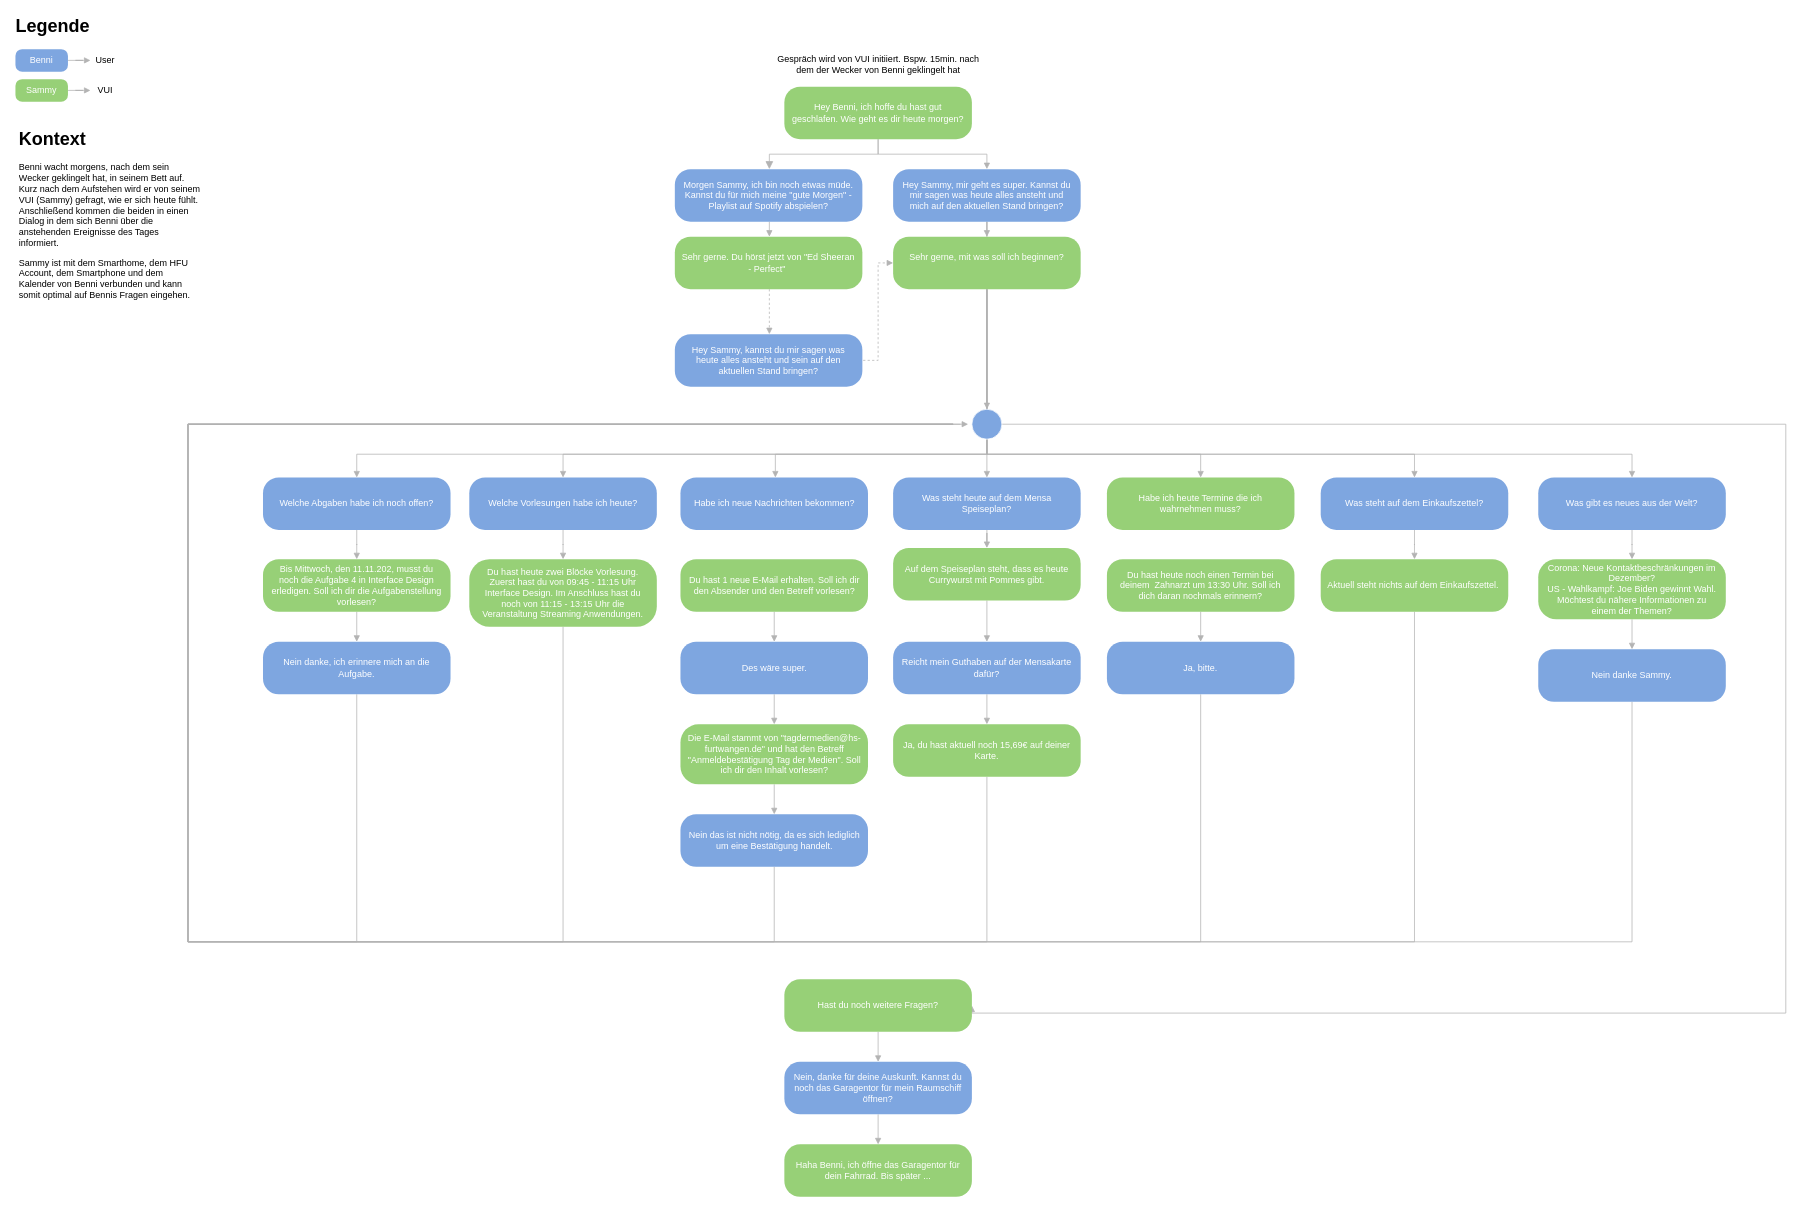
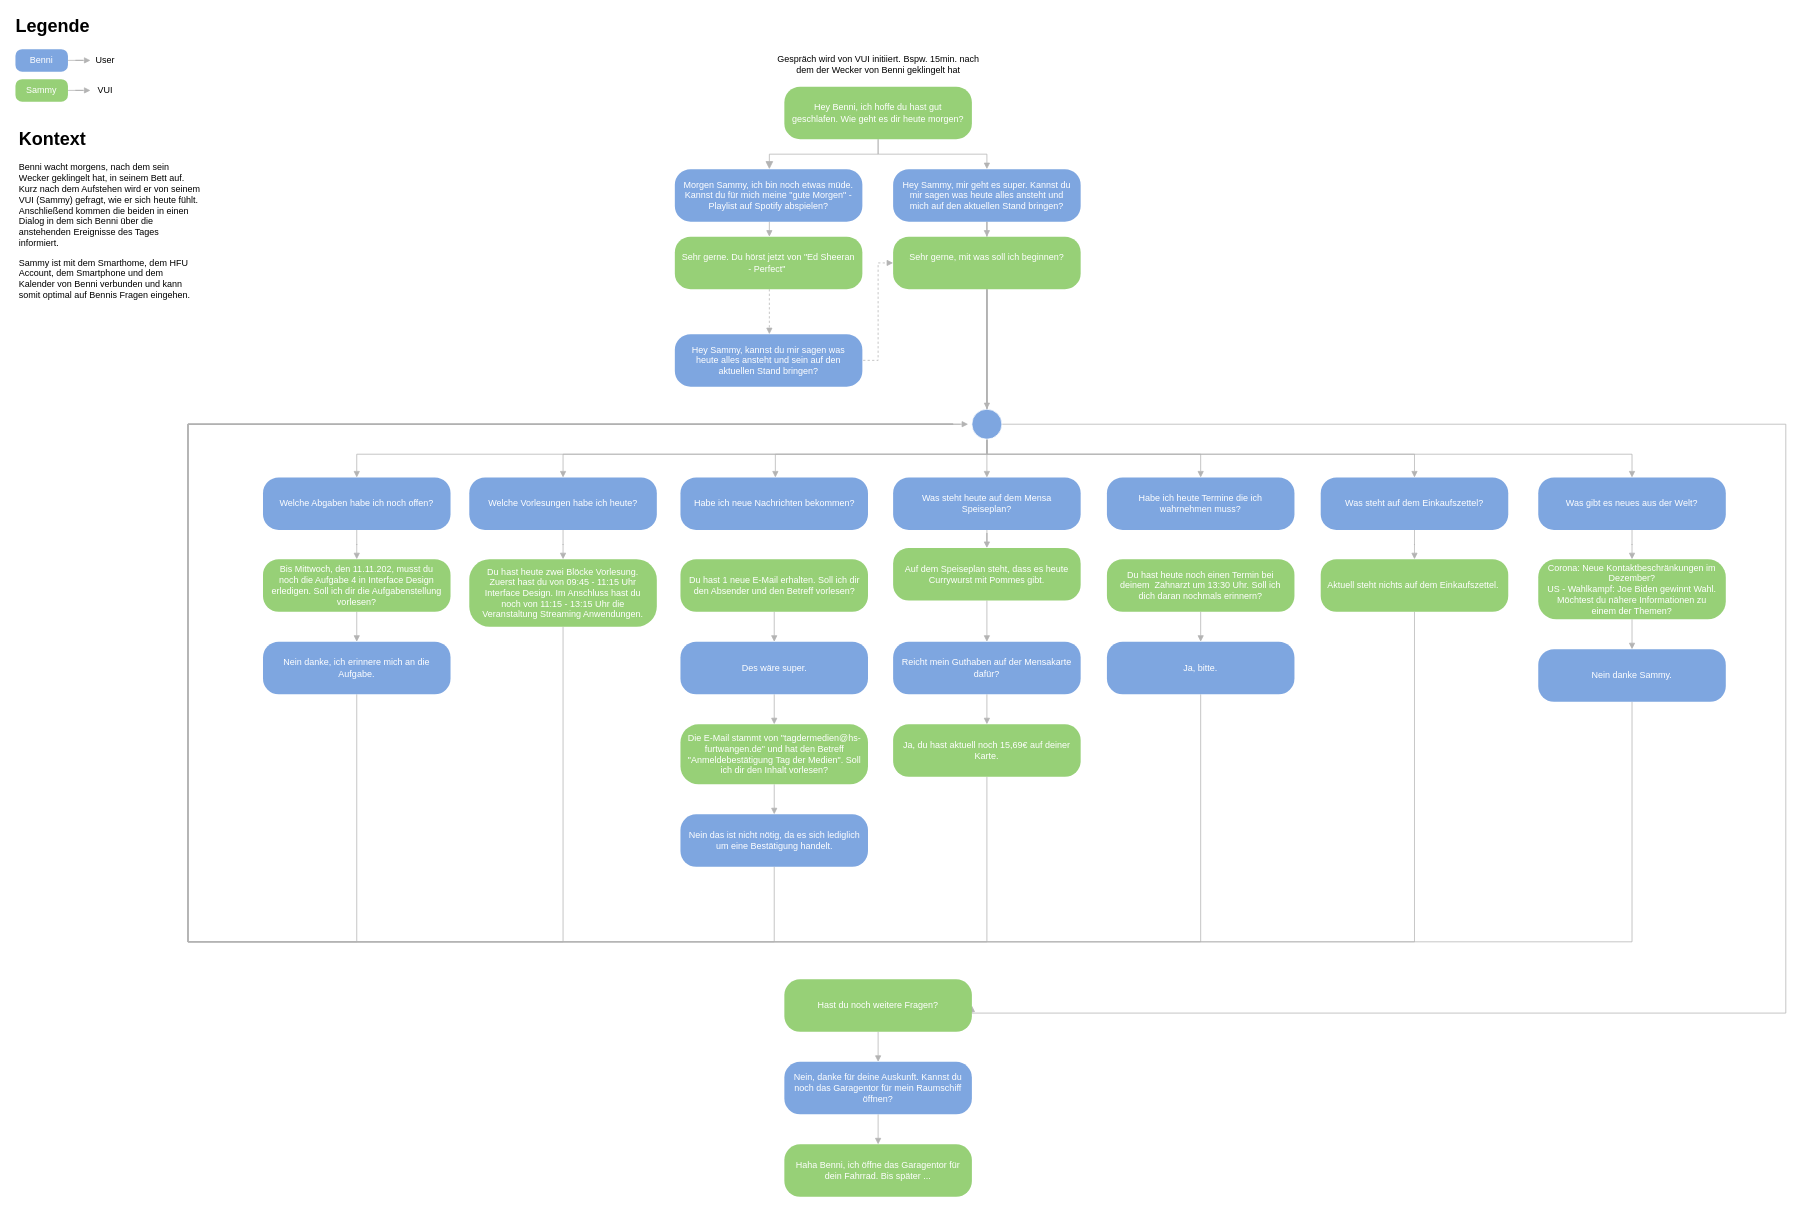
- <mxCell id="33" value="&lt;font color=&quot;#ffffff&quot;&gt;Habe ich heute Termine die ich wahrnehmen muss?&lt;/font&gt;" style="rounded=1;whiteSpace=wrap;html=1;fontSize=12;glass=0;strokeWidth=1;shadow=0;perimeterSpacing=0;strokeColor=none;sketch=0;arcSize=30;spacingTop=0;spacing=10;fillColor=#97d077;" vertex="1" parent="1"><mxGeometry x="1475" y="636" width="250" height="70" as="geometry" /></mxCell>
+ <mxCell id="33" value="&lt;font color=&quot;#ffffff&quot;&gt;Habe ich heute Termine die ich wahrnehmen muss?&lt;/font&gt;" style="rounded=1;whiteSpace=wrap;html=1;fontSize=12;glass=0;strokeWidth=1;shadow=0;perimeterSpacing=0;strokeColor=none;sketch=0;arcSize=30;spacingTop=0;spacing=10;fillColor=#7EA6E0;" vertex="1" parent="1"><mxGeometry x="1475" y="636" width="250" height="70" as="geometry" /></mxCell>
